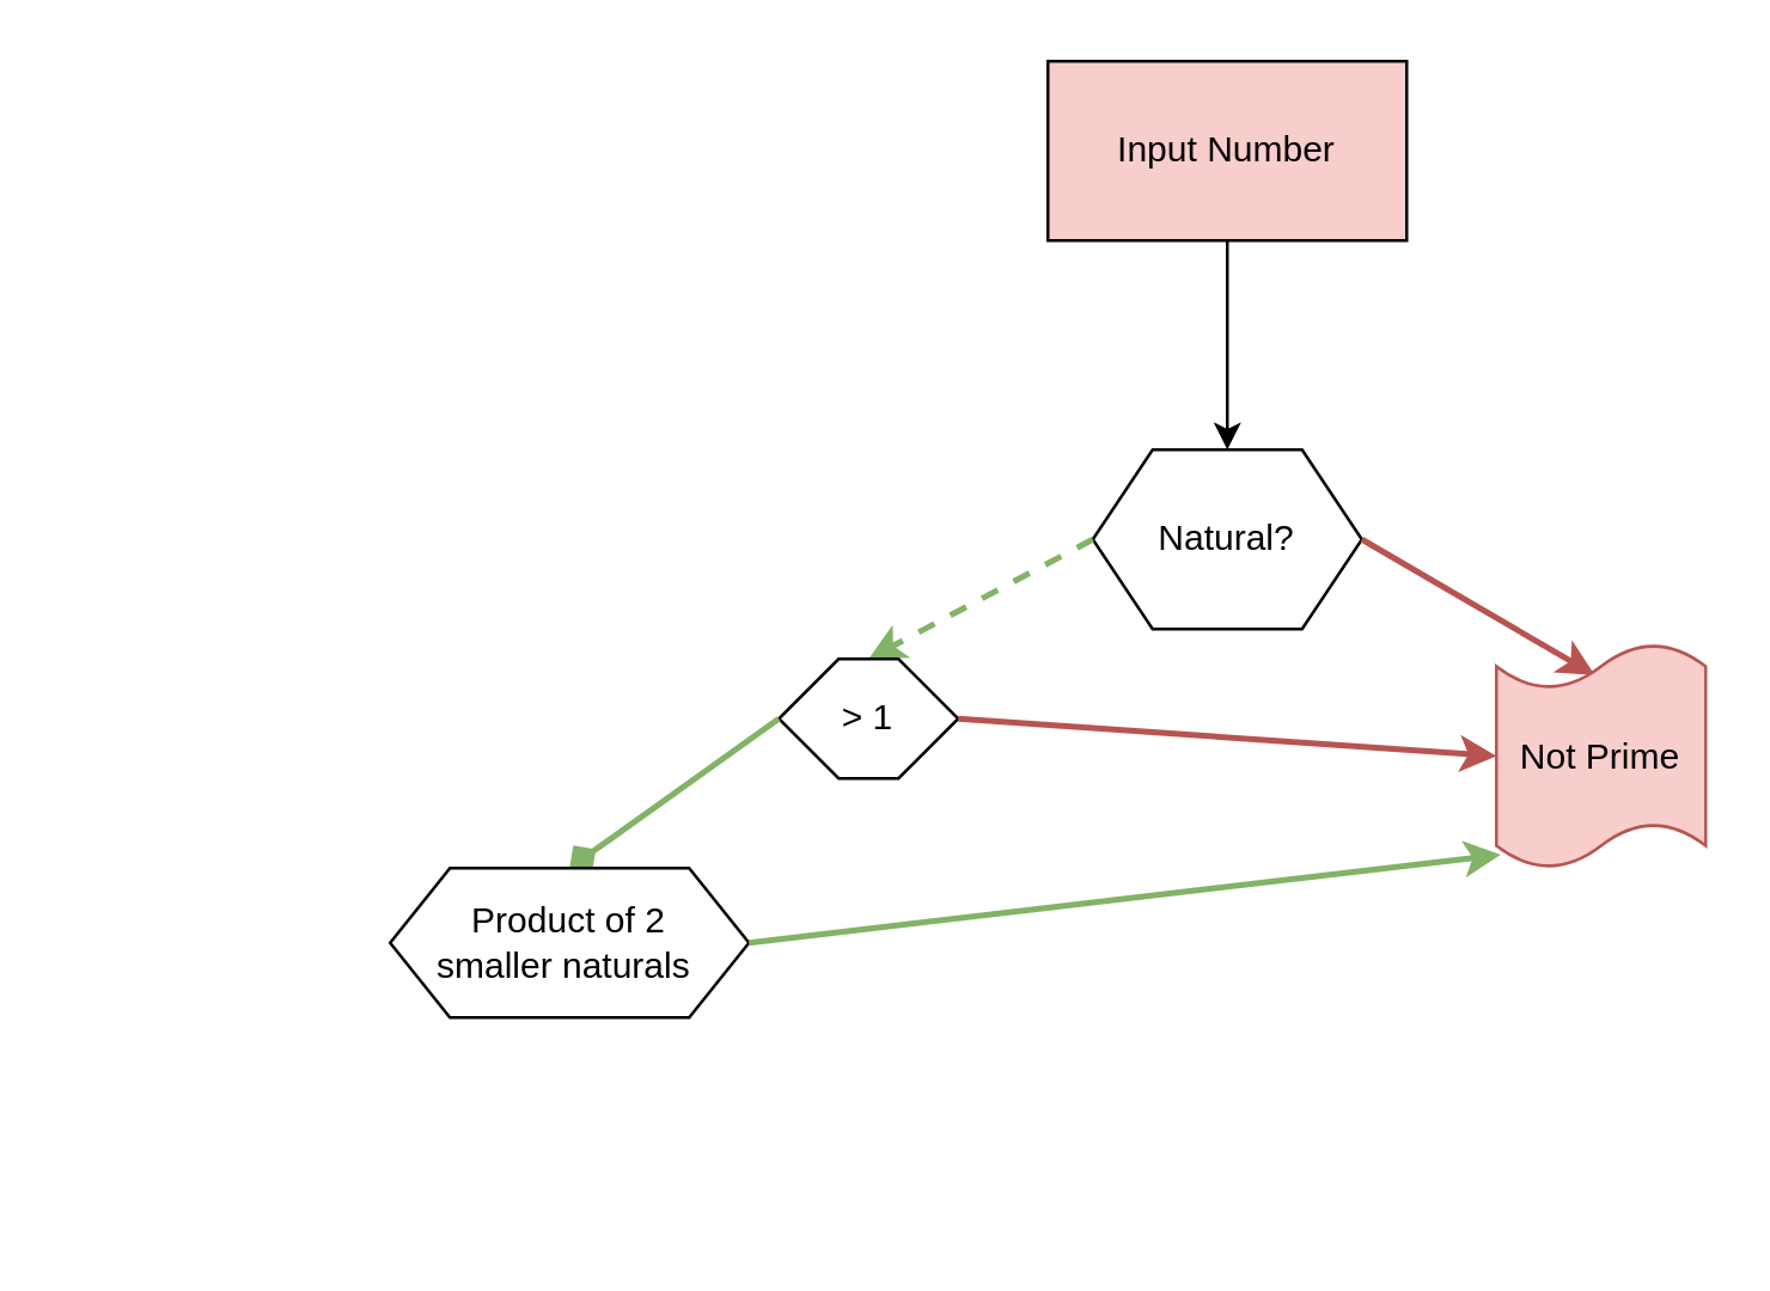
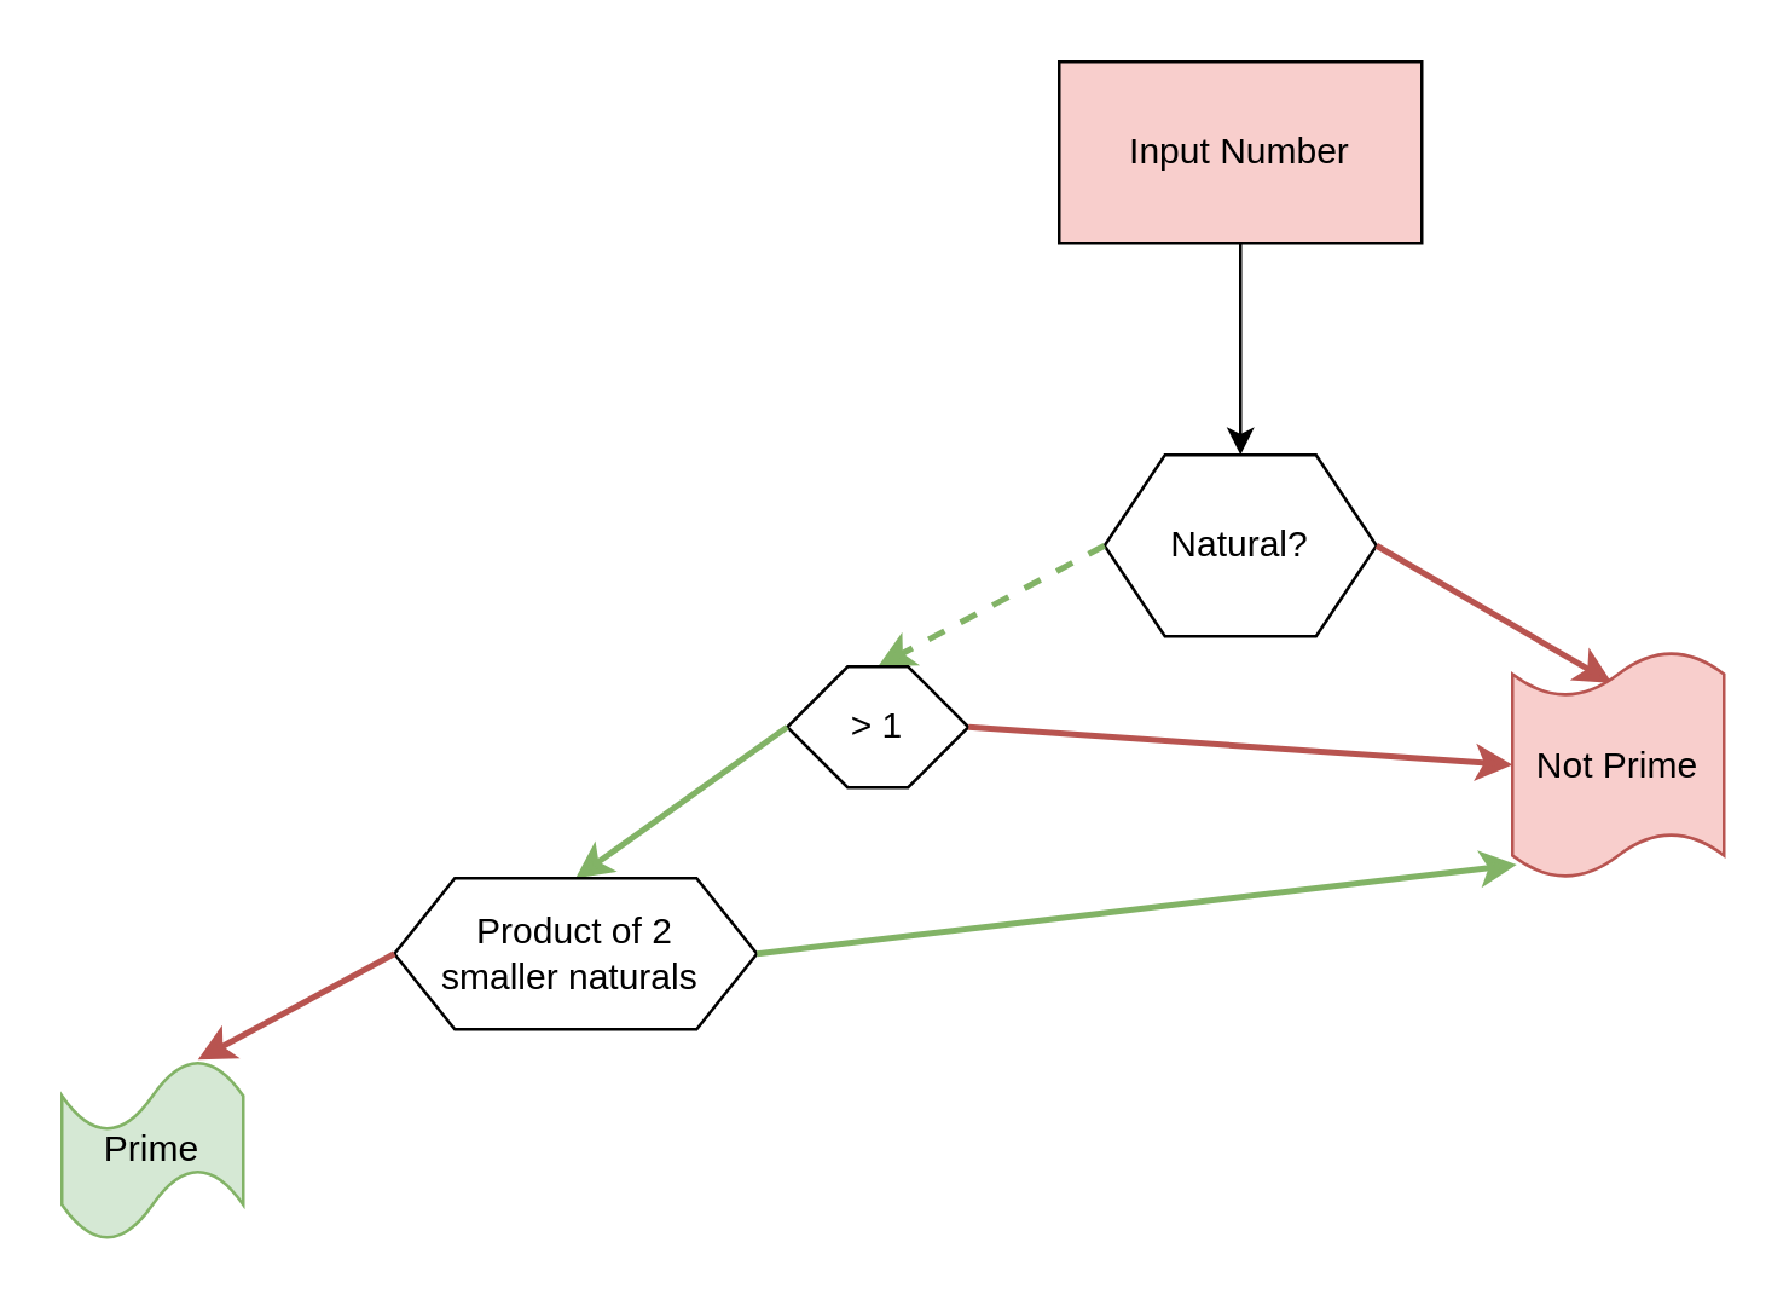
- <mxCell id="9" value="" style="endArrow=diamond;html=1;rounded=0;exitX=0;exitY=0.5;exitDx=0;exitDy=0;fillColor=#d5e8d4;strokeColor=#82b366;strokeWidth=2;entryX=0.5;entryY=0;entryDx=0;entryDy=0;" edge="1" parent="1" source="8" target="11"><mxGeometry width="50" height="50" relative="1" as="geometry"><mxPoint x="260" y="290" as="sourcePoint" /><mxPoint x="200" y="280" as="targetPoint" /></mxGeometry></mxCell>
+ <mxCell id="9" value="" style="endArrow=classic;html=1;rounded=0;exitX=0;exitY=0.5;exitDx=0;exitDy=0;fillColor=#d5e8d4;strokeColor=#82b366;strokeWidth=2;entryX=0.5;entryY=0;entryDx=0;entryDy=0;" edge="1" parent="1" source="8" target="11"><mxGeometry width="50" height="50" relative="1" as="geometry"><mxPoint x="260" y="290" as="sourcePoint" /><mxPoint x="200" y="280" as="targetPoint" /></mxGeometry></mxCell>
+ <mxCell id="13" value="" style="endArrow=classic;html=1;rounded=0;exitX=0;exitY=0.5;exitDx=0;exitDy=0;fillColor=#f8cecc;strokeColor=#b85450;strokeWidth=2;entryX=0.75;entryY=0;entryDx=0;entryDy=0;entryPerimeter=0;" edge="1" parent="1" source="11" target="14"><mxGeometry width="50" height="50" relative="1" as="geometry"><mxPoint x="330" y="250" as="sourcePoint" /><mxPoint x="60" y="370" as="targetPoint" /></mxGeometry></mxCell>
+ <mxCell id="14" value="Prime" style="shape=tape;whiteSpace=wrap;html=1;fillColor=#d5e8d4;strokeColor=#82b366;" vertex="1" parent="1"><mxGeometry x="20" y="350" width="60" height="60" as="geometry" /></mxCell>
